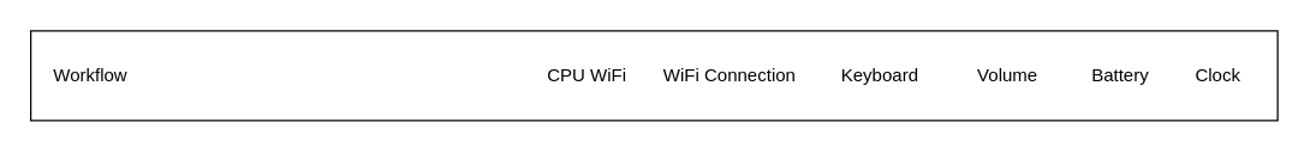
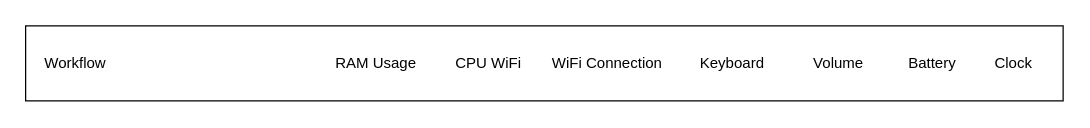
+ <mxCell id="4" value="RAM Usage" style="text;html=1;align=center;verticalAlign=middle;resizable=0;points=[];autosize=1;" vertex="1" parent="1"><mxGeometry x="260" y="40" width="80" height="20" as="geometry" /></mxCell>
